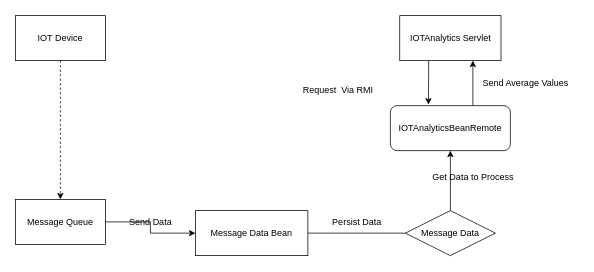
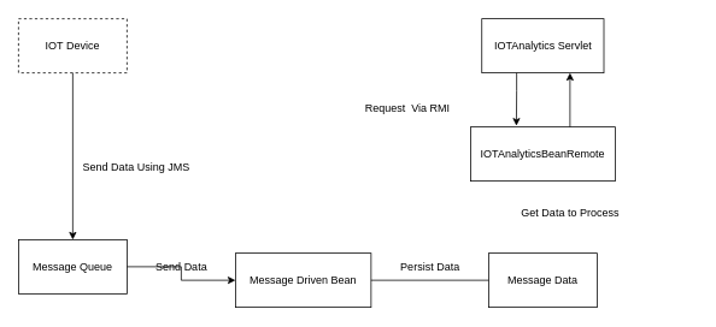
- <mxCell id="3" value="IOT Device" style="rounded=0;whiteSpace=wrap;html=1;fillColor=none;" parent="1" vertex="1"><mxGeometry x="20" y="20" width="120" height="60" as="geometry" /></mxCell>
+ <mxCell id="3" value="IOT Device" style="rounded=0;whiteSpace=wrap;html=1;fillColor=none;dashed=1;" parent="1" vertex="1"><mxGeometry x="20" y="20" width="120" height="60" as="geometry" /></mxCell>
- <mxCell id="19" value="Send Average Values" style="text;html=1;align=center;verticalAlign=middle;resizable=0;points=[];autosize=1;fillColor=none;" parent="1" vertex="1"><mxGeometry x="630" y="95" width="140" height="30" as="geometry" /></mxCell>
- <mxCell id="2" style="edgeStyle=orthogonalEdgeStyle;rounded=0;orthogonalLoop=1;jettySize=auto;html=1;exitX=0.5;exitY=1;exitDx=0;exitDy=0;fillColor=none;dashed=1;" parent="1" source="3" target="13" edge="1"><mxGeometry relative="1" as="geometry" /></mxCell>
+ <mxCell id="2" style="edgeStyle=orthogonalEdgeStyle;rounded=0;orthogonalLoop=1;jettySize=auto;html=1;exitX=0.5;exitY=1;exitDx=0;exitDy=0;fillColor=none;" parent="1" source="3" target="13" edge="1"><mxGeometry relative="1" as="geometry" /></mxCell>
- <mxCell id="9" value="IOTAnalyticsBeanRemote" style="whiteSpace=wrap;html=1;fillColor=none;rounded=1;" parent="1" vertex="1"><mxGeometry x="520" y="140" width="160" height="60" as="geometry" /></mxCell>
+ <mxCell id="9" value="IOTAnalyticsBeanRemote" style="rounded=0;whiteSpace=wrap;html=1;fillColor=none;" parent="1" vertex="1"><mxGeometry x="520" y="140" width="160" height="60" as="geometry" /></mxCell>
+ <mxCell id="14" value="Send Data Using JMS" style="text;html=1;align=center;verticalAlign=middle;resizable=0;points=[];autosize=1;fillColor=none;" parent="1" vertex="1"><mxGeometry x="80" y="170" width="140" height="30" as="geometry" /></mxCell>
- <mxCell id="10" style="edgeStyle=orthogonalEdgeStyle;rounded=0;orthogonalLoop=1;jettySize=auto;html=1;entryX=0.5;entryY=1;entryDx=0;entryDy=0;endArrow=classic;endFill=1;fillColor=none;" parent="1" source="11" target="9" edge="1"><mxGeometry relative="1" as="geometry" /></mxCell>
- <mxCell id="5" value="Message Data Bean" style="rounded=0;whiteSpace=wrap;html=1;fillColor=none;" parent="1" vertex="1"><mxGeometry x="260" y="280" width="150" height="60" as="geometry" /></mxCell>
+ <mxCell id="5" value="Message Driven Bean" style="rounded=0;whiteSpace=wrap;html=1;fillColor=none;" parent="1" vertex="1"><mxGeometry x="260" y="280" width="150" height="60" as="geometry" /></mxCell>
- <mxCell id="11" value="Message Data" style="rhombus;whiteSpace=wrap;html=1;fillColor=none;" parent="1" vertex="1"><mxGeometry x="540" y="280" width="120" height="60" as="geometry" /></mxCell>
+ <mxCell id="11" value="Message Data" style="rounded=0;whiteSpace=wrap;html=1;fillColor=none;" parent="1" vertex="1"><mxGeometry x="540" y="280" width="120" height="60" as="geometry" /></mxCell>
